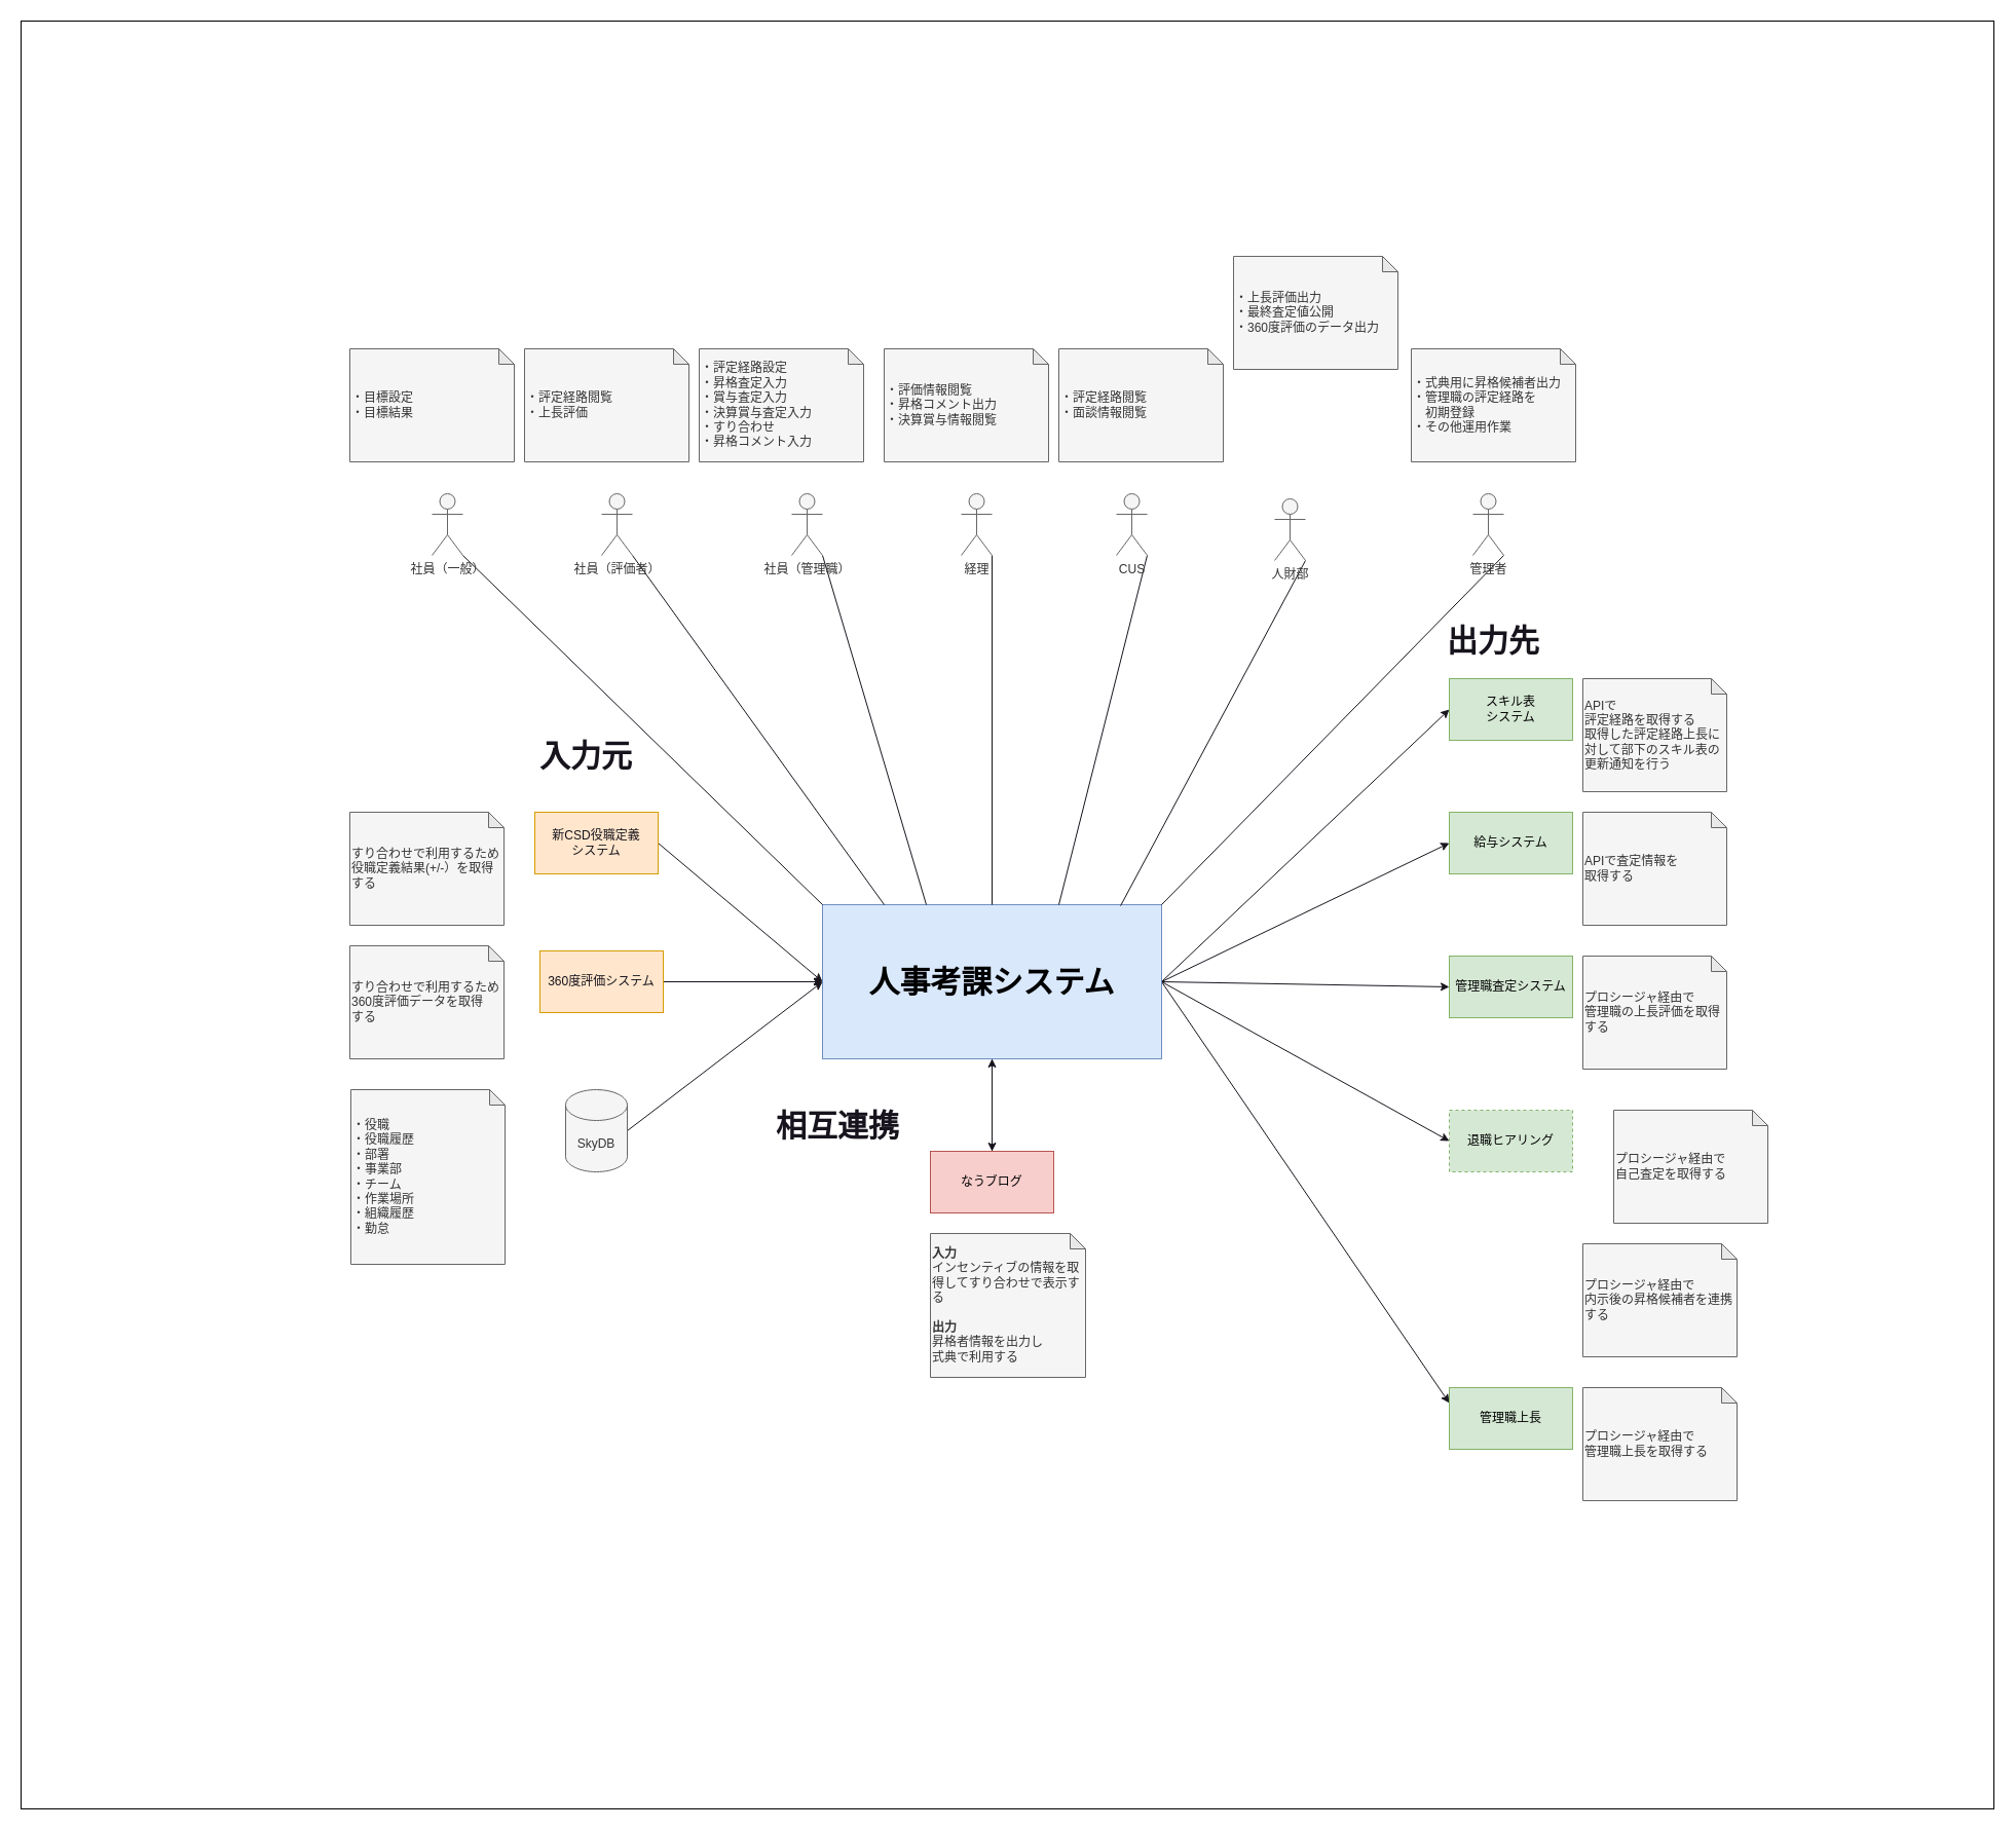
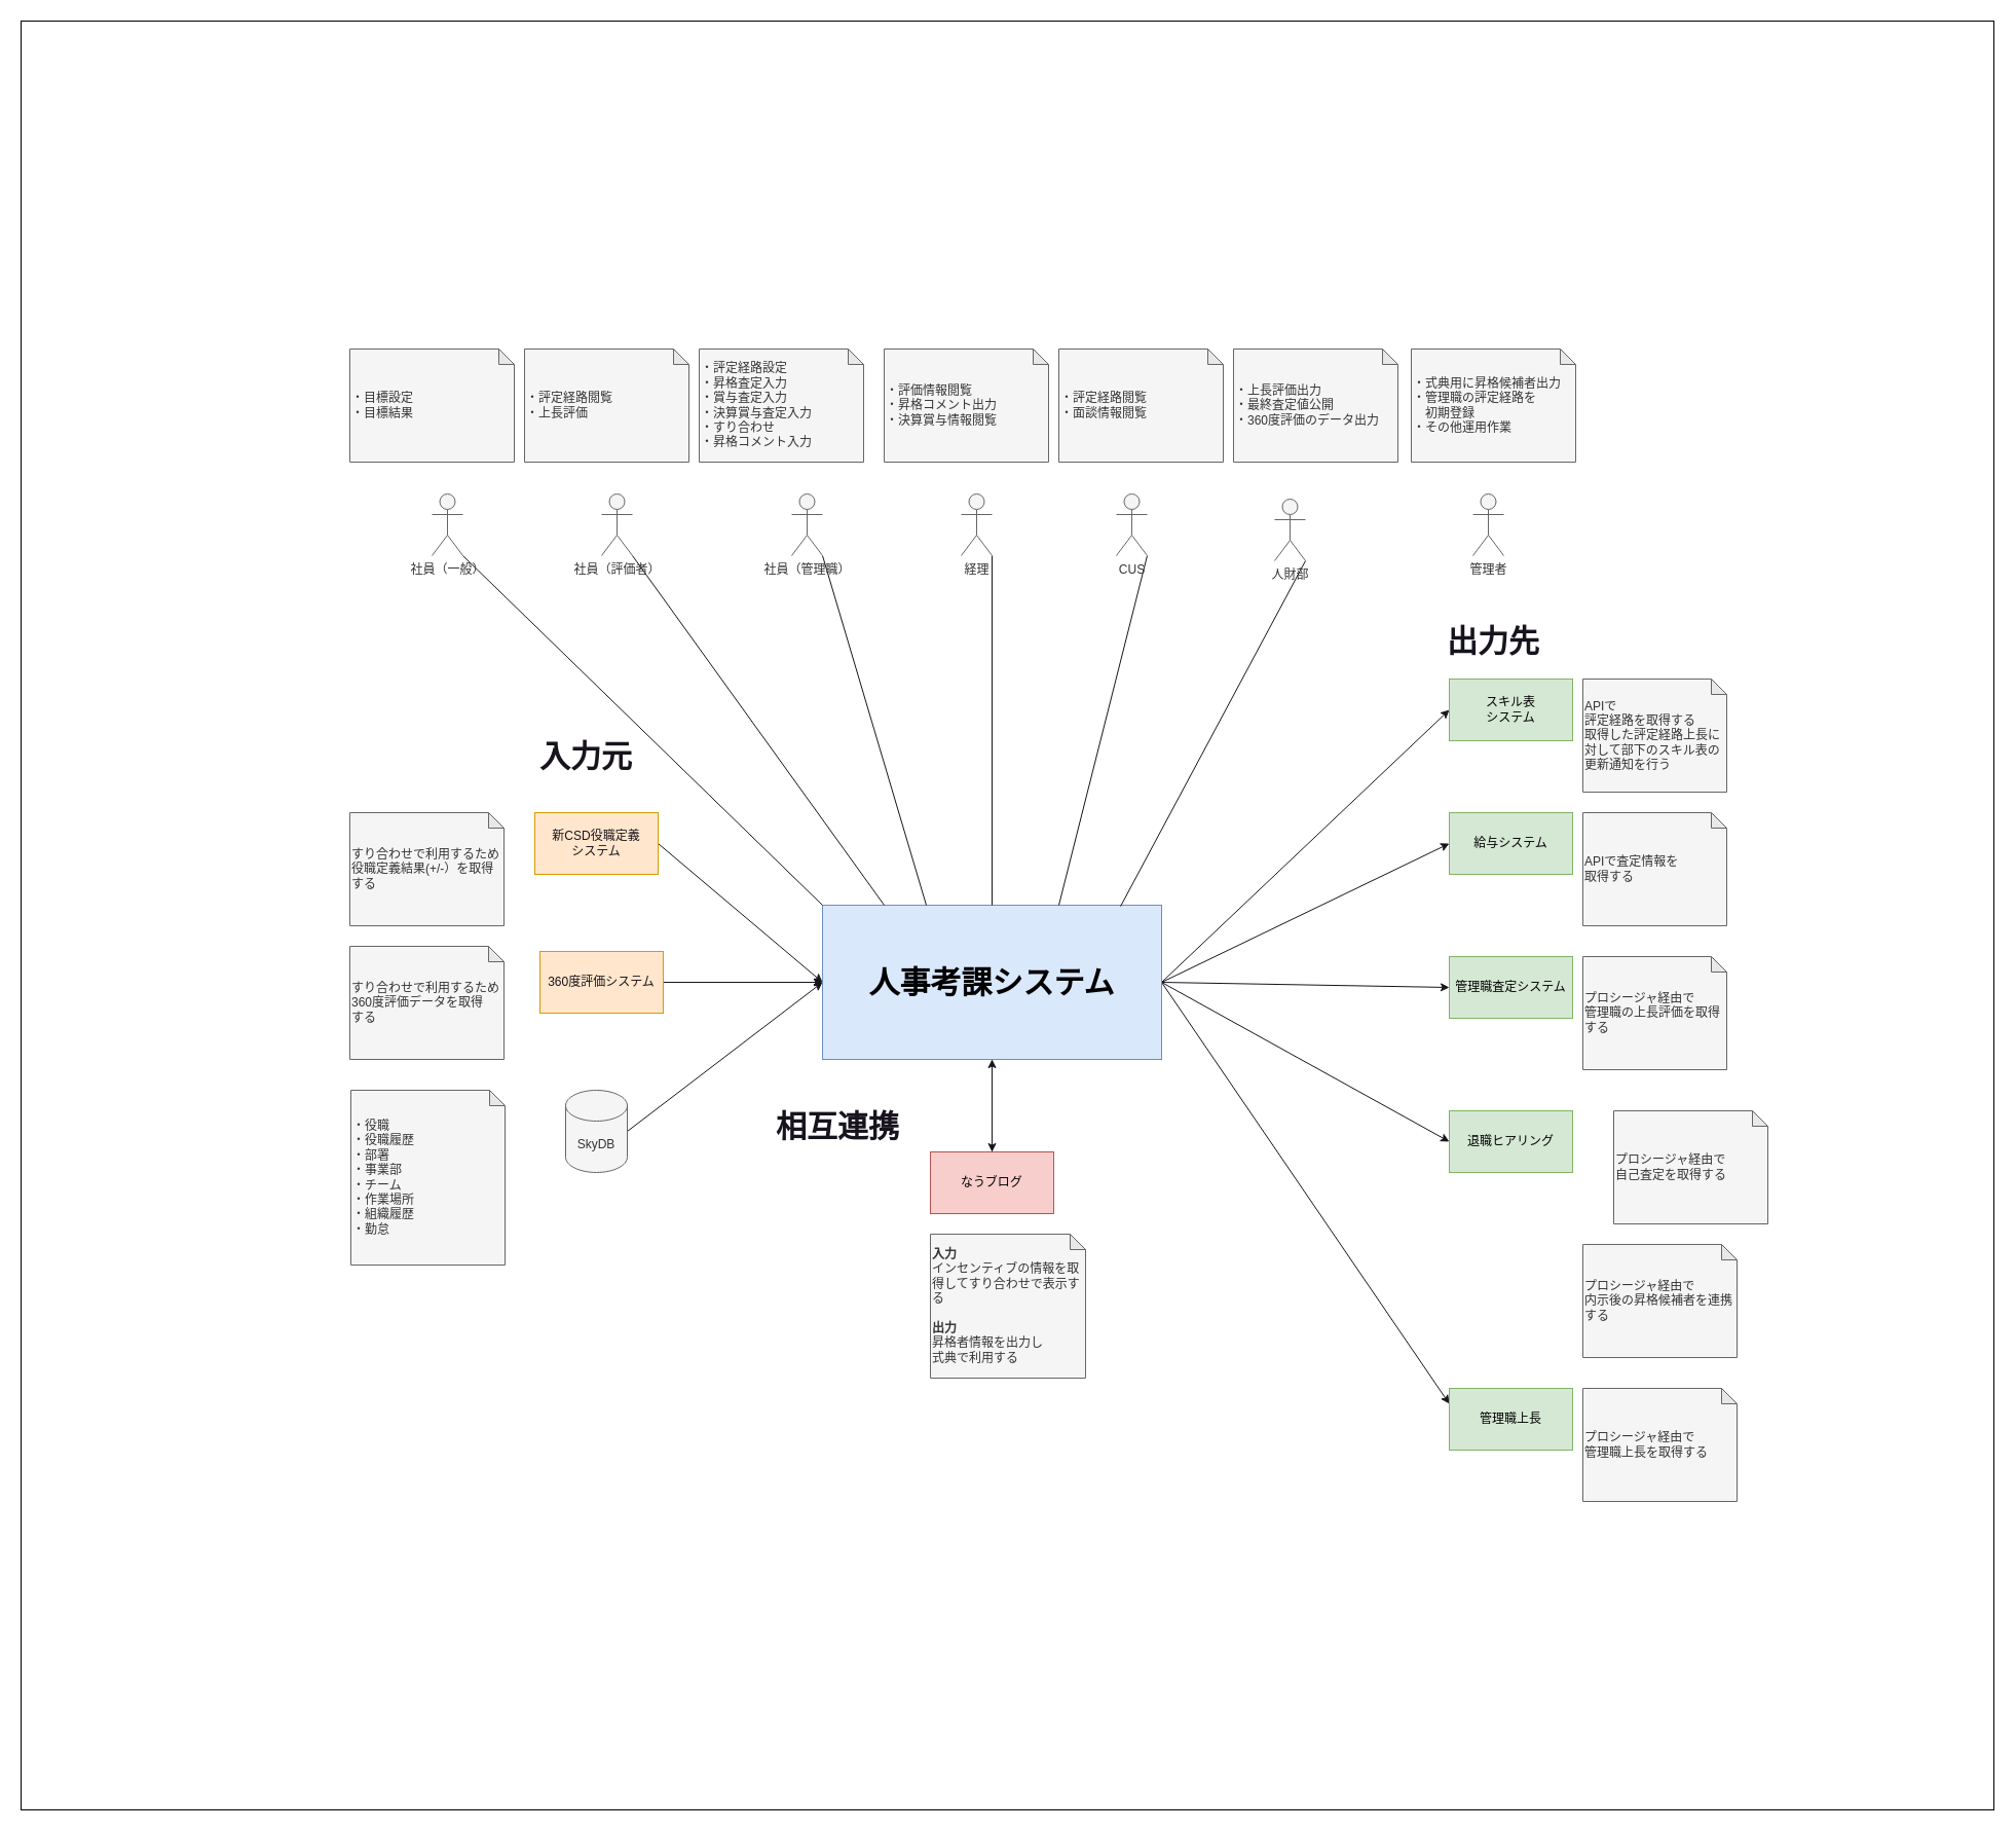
- <mxCell id="51" value="・上長評価出力&lt;br&gt;・最終査定値公開&lt;br&gt;・360度評価のデータ出力" style="shape=note;whiteSpace=wrap;html=1;backgroundOutline=1;darkOpacity=0.05;labelBackgroundColor=none;fontColor=#333333;fillColor=#f5f5f5;strokeColor=#666666;align=left;size=15;" vertex="1" parent="1"><mxGeometry x="1200" y="249" width="160" height="110" as="geometry" /></mxCell>
+ <mxCell id="51" value="・上長評価出力&lt;br&gt;・最終査定値公開&lt;br&gt;・360度評価のデータ出力" style="shape=note;whiteSpace=wrap;html=1;backgroundOutline=1;darkOpacity=0.05;labelBackgroundColor=none;fontColor=#333333;fillColor=#f5f5f5;strokeColor=#666666;align=left;size=15;" vertex="1" parent="1"><mxGeometry x="1200" y="339" width="160" height="110" as="geometry" /></mxCell>
- <mxCell id="26" style="edgeStyle=none;html=1;exitX=1;exitY=1;exitDx=0;exitDy=0;exitPerimeter=0;entryX=1;entryY=0;entryDx=0;entryDy=0;strokeColor=#18141D;fontSize=30;fontColor=#18141D;endArrow=none;endFill=0;" edge="1" parent="1" source="27" target="9"><mxGeometry relative="1" as="geometry" /></mxCell>
- <mxCell id="12" value="&lt;font color=&quot;#000000&quot;&gt;退職ヒアリング&lt;/font&gt;" style="rounded=0;whiteSpace=wrap;html=1;fillColor=#d5e8d4;strokeColor=#82b366;dashed=1;" vertex="1" parent="1"><mxGeometry x="1410" y="1080" width="120" height="60" as="geometry" /></mxCell>
+ <mxCell id="12" value="&lt;font color=&quot;#000000&quot;&gt;退職ヒアリング&lt;/font&gt;" style="rounded=0;whiteSpace=wrap;html=1;fillColor=#d5e8d4;strokeColor=#82b366;" vertex="1" parent="1"><mxGeometry x="1410" y="1080" width="120" height="60" as="geometry" /></mxCell>
